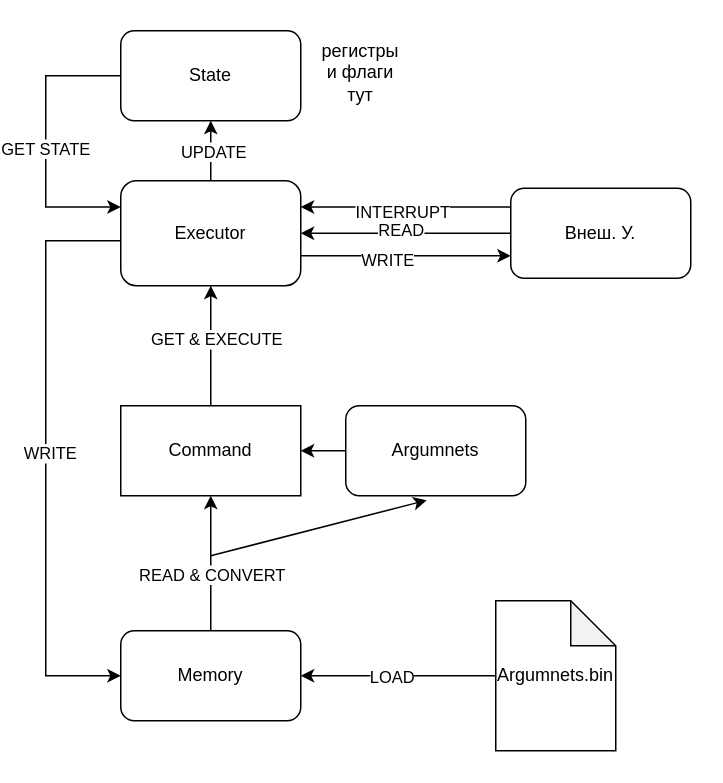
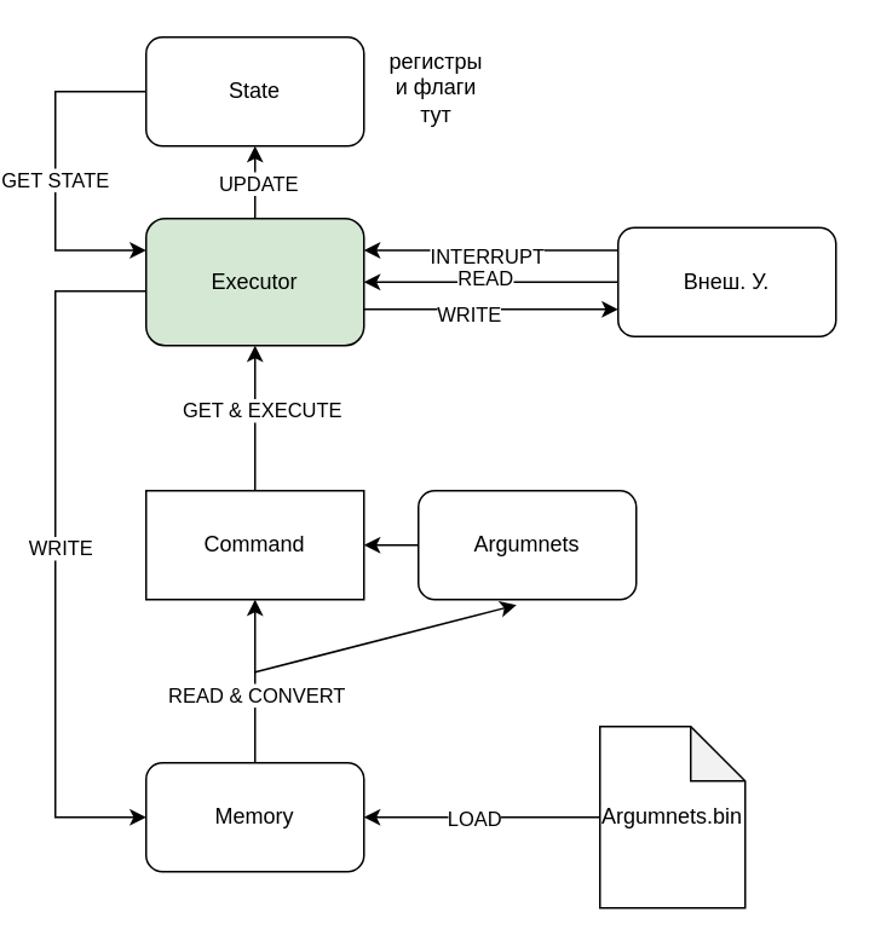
- <mxCell id="8" value="&lt;div&gt;Executor&lt;/div&gt;" style="rounded=1;whiteSpace=wrap;html=1;" vertex="1" parent="1"><mxGeometry x="70" y="120" width="120" height="70" as="geometry" /></mxCell>
+ <mxCell id="8" value="&lt;div&gt;Executor&lt;/div&gt;" style="rounded=1;whiteSpace=wrap;html=1;fillColor=#d5e8d4;" vertex="1" parent="1"><mxGeometry x="70" y="120" width="120" height="70" as="geometry" /></mxCell>
